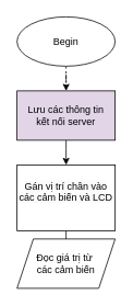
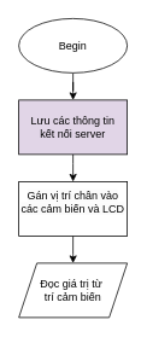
- <mxCell id="6" value="" style="edgeStyle=orthogonalEdgeStyle;rounded=0;orthogonalLoop=1;jettySize=auto;html=1;dashed=1;" edge="1" parent="1" source="7" target="5"><mxGeometry relative="1" as="geometry" /></mxCell>
+ <mxCell id="6" value="" style="edgeStyle=orthogonalEdgeStyle;rounded=0;orthogonalLoop=1;jettySize=auto;html=1;" edge="1" parent="1" source="7" target="5"><mxGeometry relative="1" as="geometry" /></mxCell>
- <mxCell id="3" value="&#10;&lt;span style=&quot;color: rgb(0, 0, 0); font-family: Helvetica; font-size: 12px; font-style: normal; font-variant-ligatures: normal; font-variant-caps: normal; font-weight: 400; letter-spacing: normal; orphans: 2; text-align: center; text-indent: 0px; text-transform: none; widows: 2; word-spacing: 0px; -webkit-text-stroke-width: 0px; white-space: normal; background-color: rgb(251, 251, 251); text-decoration-thickness: initial; text-decoration-style: initial; text-decoration-color: initial; display: inline !important; float: none;&quot;&gt;Gán vị trí chân vào các cảm biến và LCD&lt;/span&gt;&#10;&#10;" style="rounded=0;whiteSpace=wrap;html=1;" vertex="1" parent="1"><mxGeometry x="20" y="200" width="120" height="80" as="geometry" /></mxCell>
+ <mxCell id="3" value="&#10;&lt;span style=&quot;color: rgb(0, 0, 0); font-family: Helvetica; font-size: 12px; font-style: normal; font-variant-ligatures: normal; font-variant-caps: normal; font-weight: 400; letter-spacing: normal; orphans: 2; text-align: center; text-indent: 0px; text-transform: none; widows: 2; word-spacing: 0px; -webkit-text-stroke-width: 0px; white-space: normal; background-color: rgb(251, 251, 251); text-decoration-thickness: initial; text-decoration-style: initial; text-decoration-color: initial; display: inline !important; float: none;&quot;&gt;Gán vị trí chân vào các cảm biến và LCD&lt;/span&gt;&#10;&#10;" style="rounded=0;whiteSpace=wrap;html=1;" vertex="1" parent="1"><mxGeometry x="20" y="200" width="120" height="60" as="geometry" /></mxCell>
- <mxCell id="8" value="Đọc giá trị&amp;nbsp;&lt;span style=&quot;background-color: initial;&quot;&gt;từ&amp;nbsp;&lt;/span&gt;&lt;div&gt;&lt;span style=&quot;background-color: initial;&quot;&gt;các cảm biến&lt;/span&gt;&lt;/div&gt;" style="shape=parallelogram;perimeter=parallelogramPerimeter;whiteSpace=wrap;html=1;fixedSize=1;" vertex="1" parent="1"><mxGeometry x="20" y="290" width="120" height="60" as="geometry" /></mxCell>
+ <mxCell id="8" value="Đọc giá trị&amp;nbsp;&lt;span style=&quot;background-color: initial;&quot;&gt;từ&amp;nbsp;&lt;/span&gt;&lt;div&gt;&lt;span style=&quot;background-color: initial;&quot;&gt;trí cảm biến&lt;/span&gt;&lt;/div&gt;" style="shape=parallelogram;perimeter=parallelogramPerimeter;whiteSpace=wrap;html=1;fixedSize=1;" vertex="1" parent="1"><mxGeometry x="20" y="290" width="120" height="60" as="geometry" /></mxCell>
